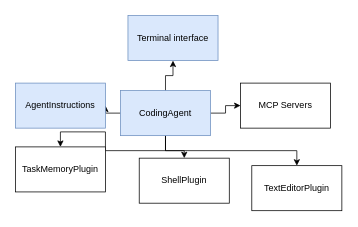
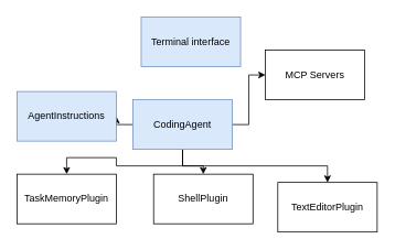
- <mxCell id="4" style="edgeStyle=orthogonalEdgeStyle;rounded=0;orthogonalLoop=1;jettySize=auto;html=1;entryX=0.5;entryY=1;entryDx=0;entryDy=0;" edge="1" parent="1" source="9" target="2"><mxGeometry relative="1" as="geometry" /></mxCell>
- <mxCell id="14" value="MCP Servers" style="rounded=0;whiteSpace=wrap;html=1;" vertex="1" parent="1"><mxGeometry x="320" y="110" width="120" height="60" as="geometry" /></mxCell>
+ <mxCell id="14" value="MCP Servers" style="rounded=0;whiteSpace=wrap;html=1;" vertex="1" parent="1"><mxGeometry x="320" y="60" width="120" height="60" as="geometry" /></mxCell>
- <mxCell id="13" value="TaskMemoryPlugin" style="rounded=0;whiteSpace=wrap;html=1;" vertex="1" parent="1"><mxGeometry x="20" y="195" width="120" height="60" as="geometry" /></mxCell>
+ <mxCell id="13" value="TaskMemoryPlugin" style="rounded=0;whiteSpace=wrap;html=1;" vertex="1" parent="1"><mxGeometry x="20" y="210" width="120" height="60" as="geometry" /></mxCell>
